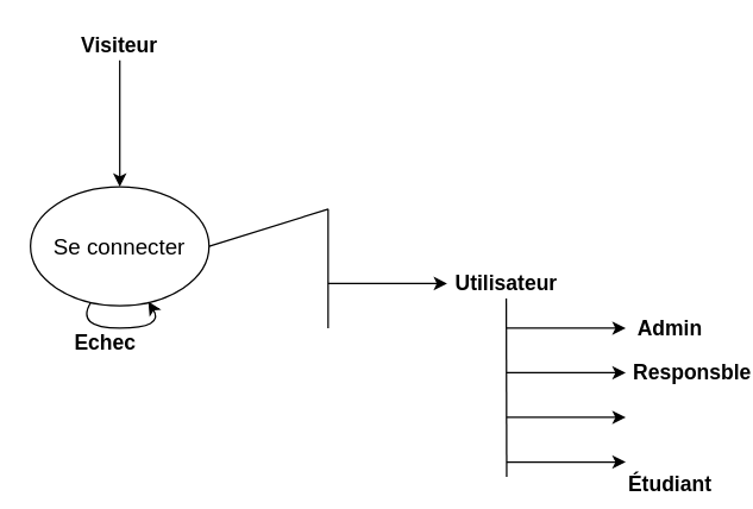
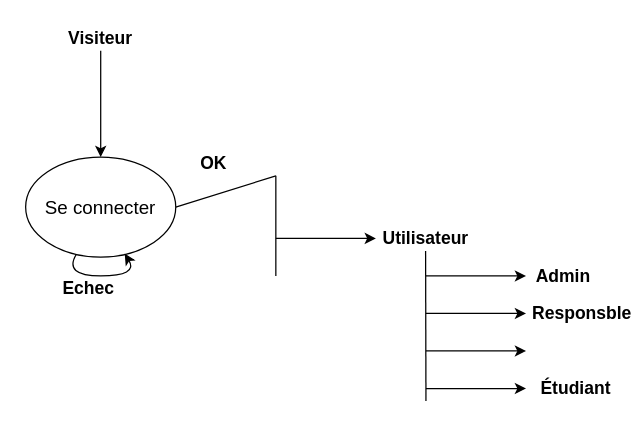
+ <mxCell id="12" value="&lt;b&gt;&lt;font style=&quot;font-size: 14px&quot;&gt;OK&lt;/font&gt;&lt;/b&gt;" style="text;html=1;align=center;verticalAlign=middle;resizable=0;points=[];autosize=1;" parent="1" vertex="1"><mxGeometry x="150" y="120" width="40" height="20" as="geometry" /></mxCell>
- <mxCell id="10" value="&lt;b&gt;&lt;font style=&quot;font-size: 14px&quot;&gt;Étudiant&lt;/font&gt;&lt;/b&gt;" style="text;html=1;strokeColor=none;fillColor=none;align=center;verticalAlign=middle;whiteSpace=wrap;rounded=0;" parent="1" vertex="1"><mxGeometry x="430" y="315" width="40" height="20" as="geometry" /></mxCell>
+ <mxCell id="10" value="&lt;b&gt;&lt;font style=&quot;font-size: 14px&quot;&gt;Étudiant&lt;/font&gt;&lt;/b&gt;" style="text;html=1;strokeColor=none;fillColor=none;align=center;verticalAlign=middle;whiteSpace=wrap;rounded=0;" parent="1" vertex="1"><mxGeometry x="440" y="300" width="40" height="20" as="geometry" /></mxCell>
